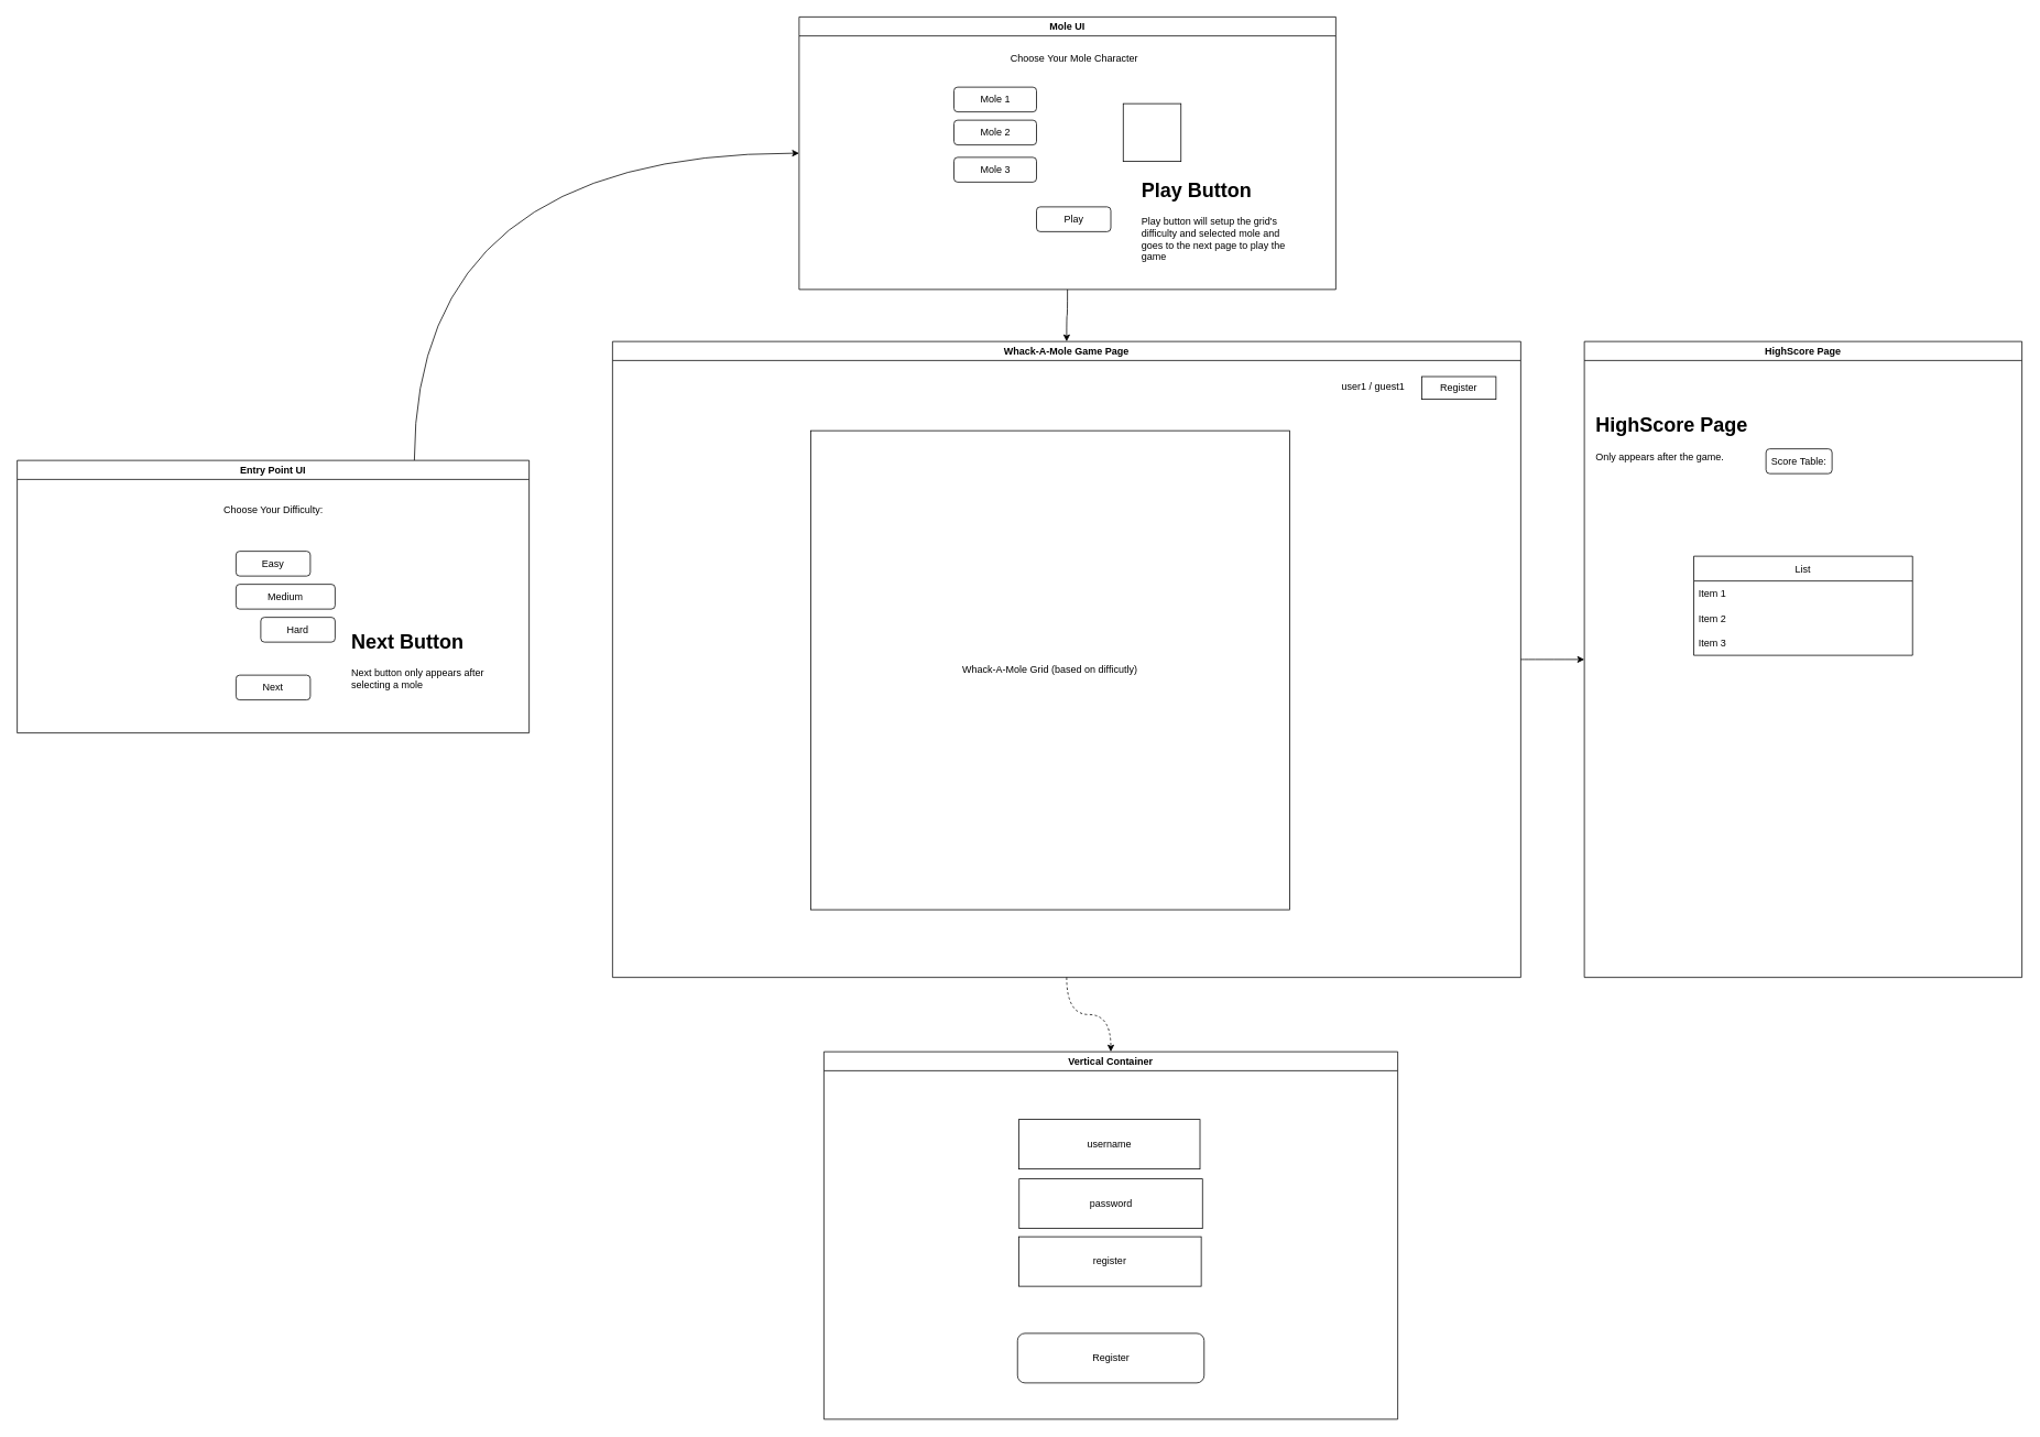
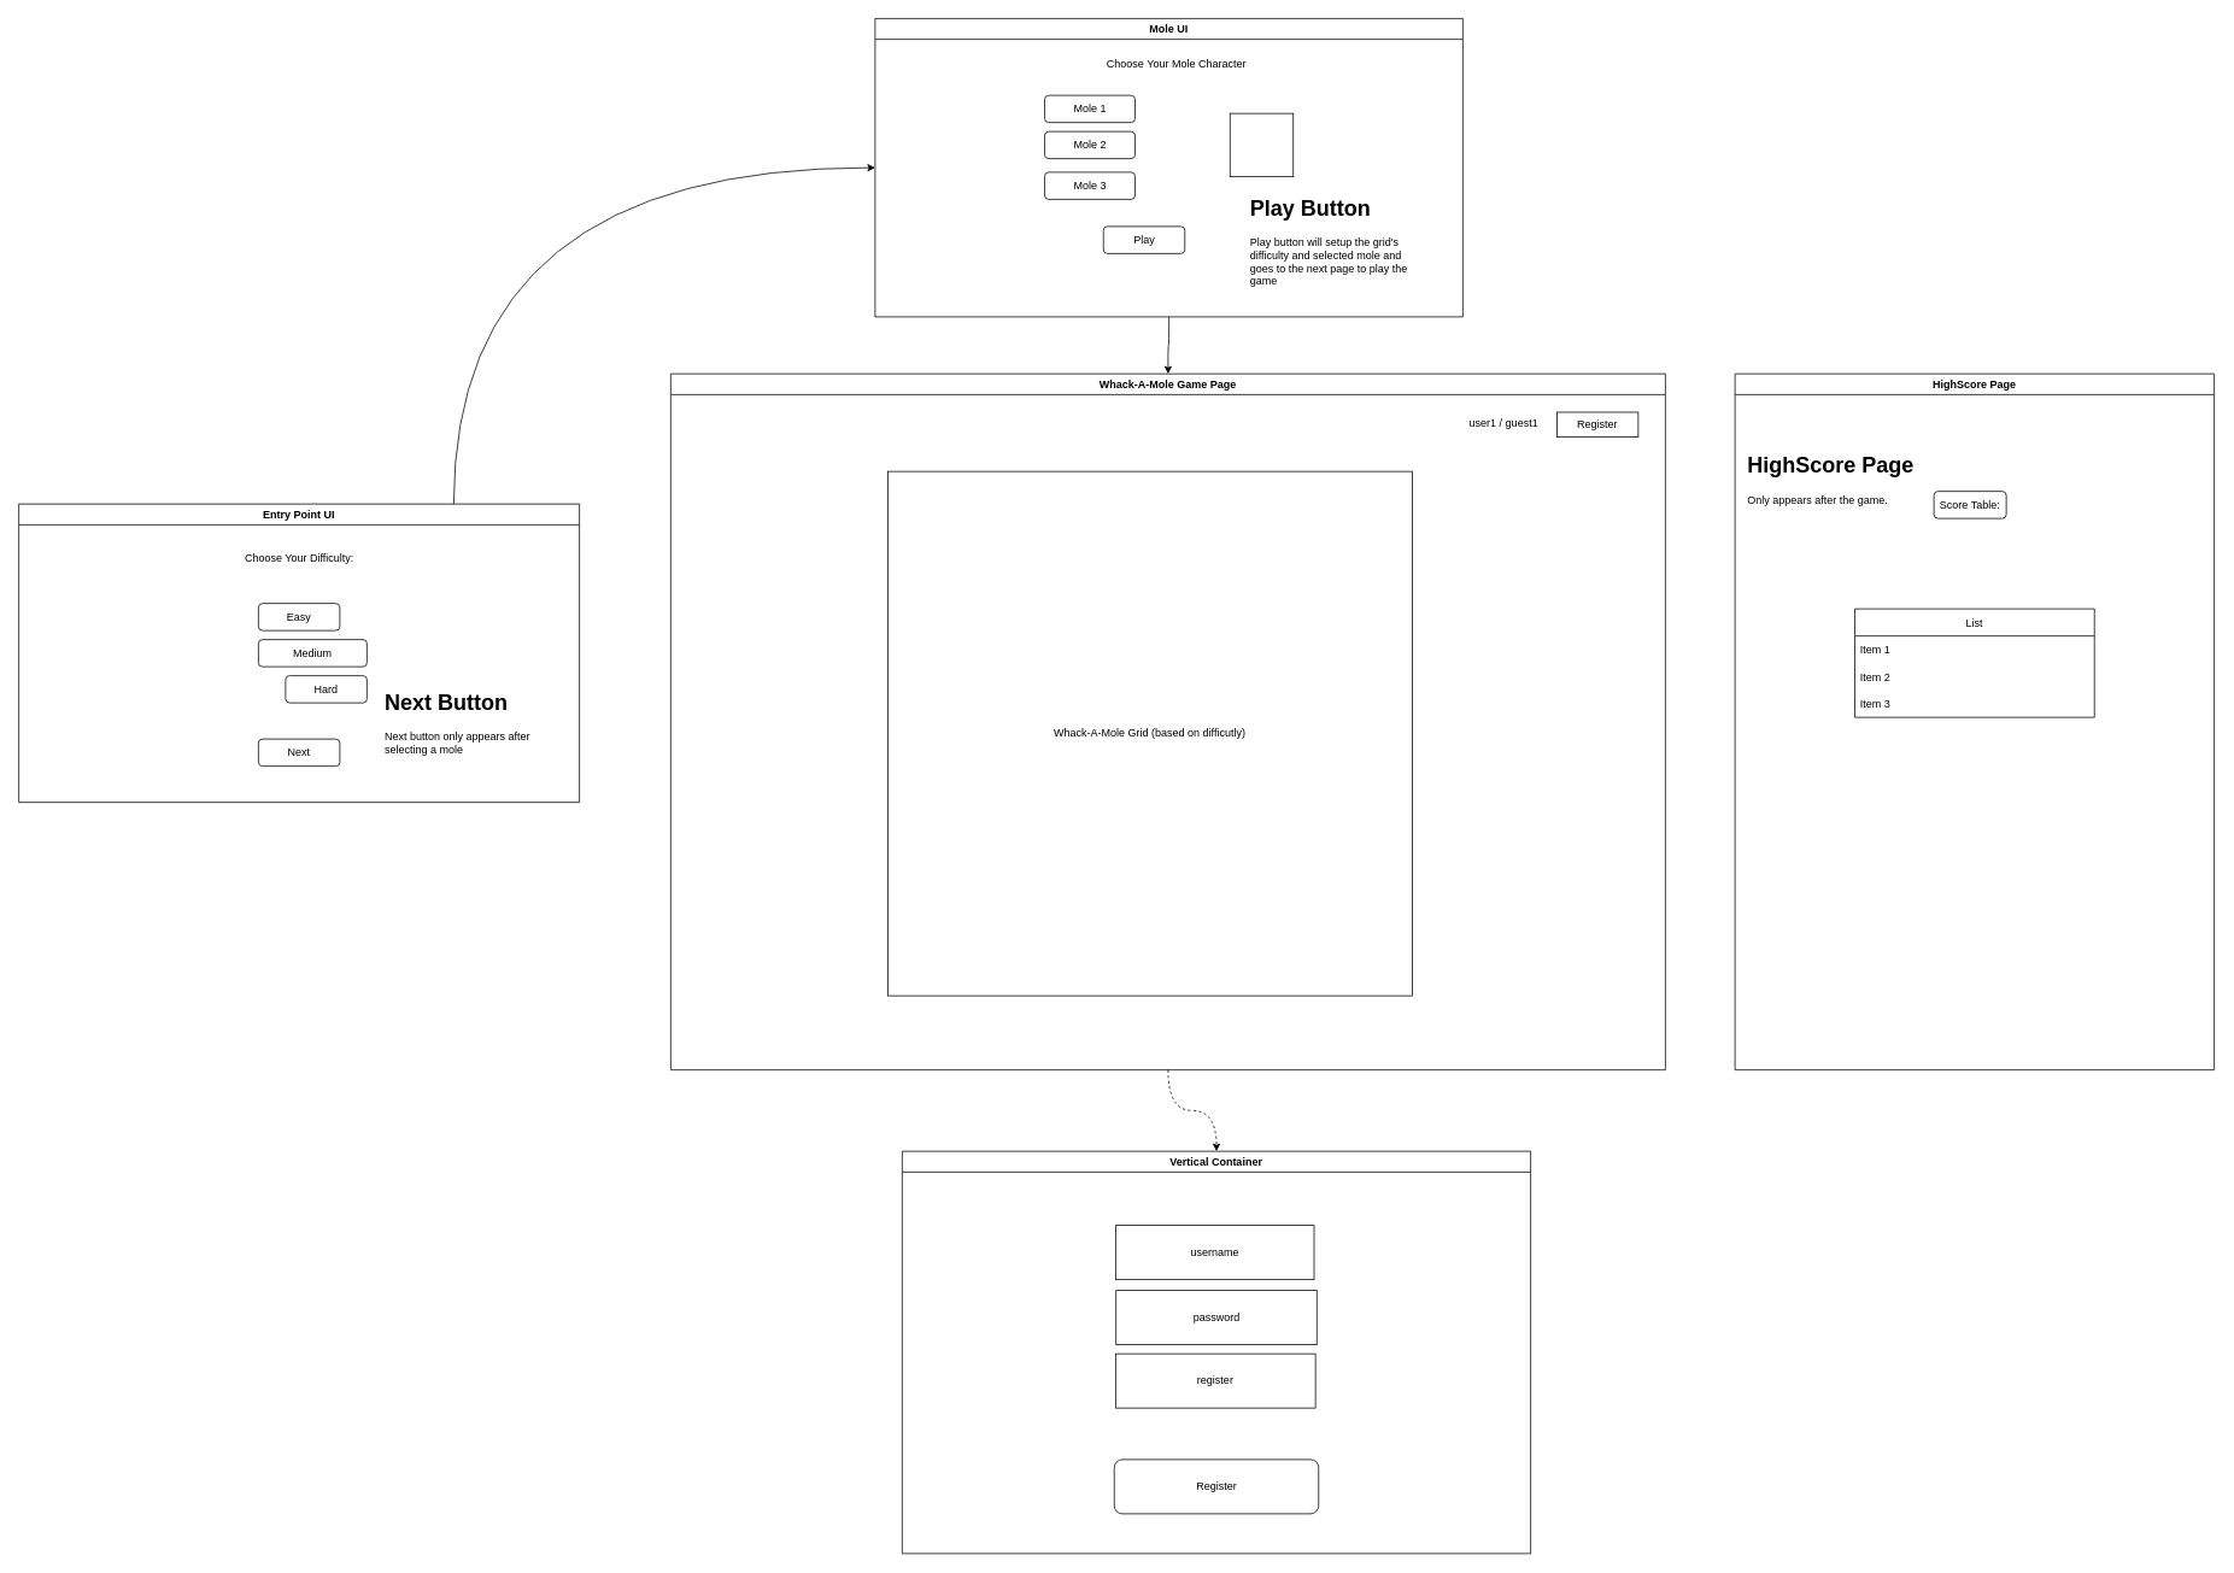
- <mxCell id="23" value="Play" style="rounded=1;whiteSpace=wrap;html=1;" vertex="1" parent="17"><mxGeometry x="287.5" y="230" width="90" height="30" as="geometry" /></mxCell>
+ <mxCell id="23" value="Play" style="rounded=1;whiteSpace=wrap;html=1;" vertex="1" parent="17"><mxGeometry x="252.5" y="230" width="90" height="30" as="geometry" /></mxCell>
- <mxCell id="2" style="edgeStyle=orthogonalEdgeStyle;rounded=0;orthogonalLoop=1;jettySize=auto;html=1;entryX=0;entryY=0.5;entryDx=0;entryDy=0;curved=1;" edge="1" parent="1" source="4" target="25"><mxGeometry relative="1" as="geometry" /></mxCell>
